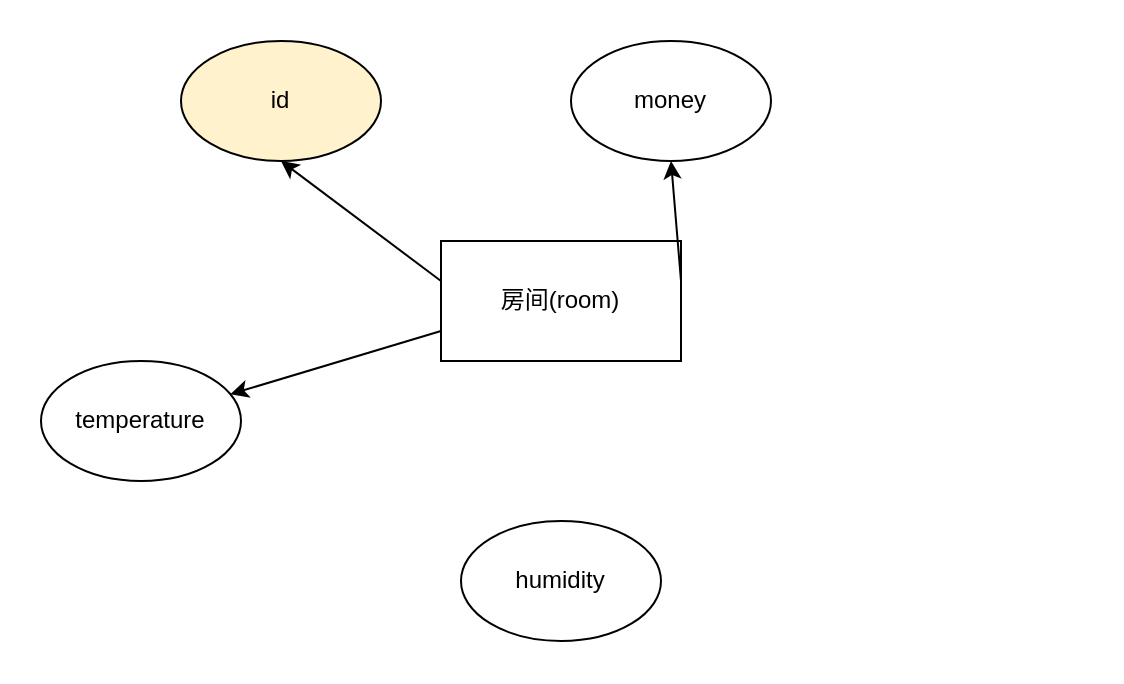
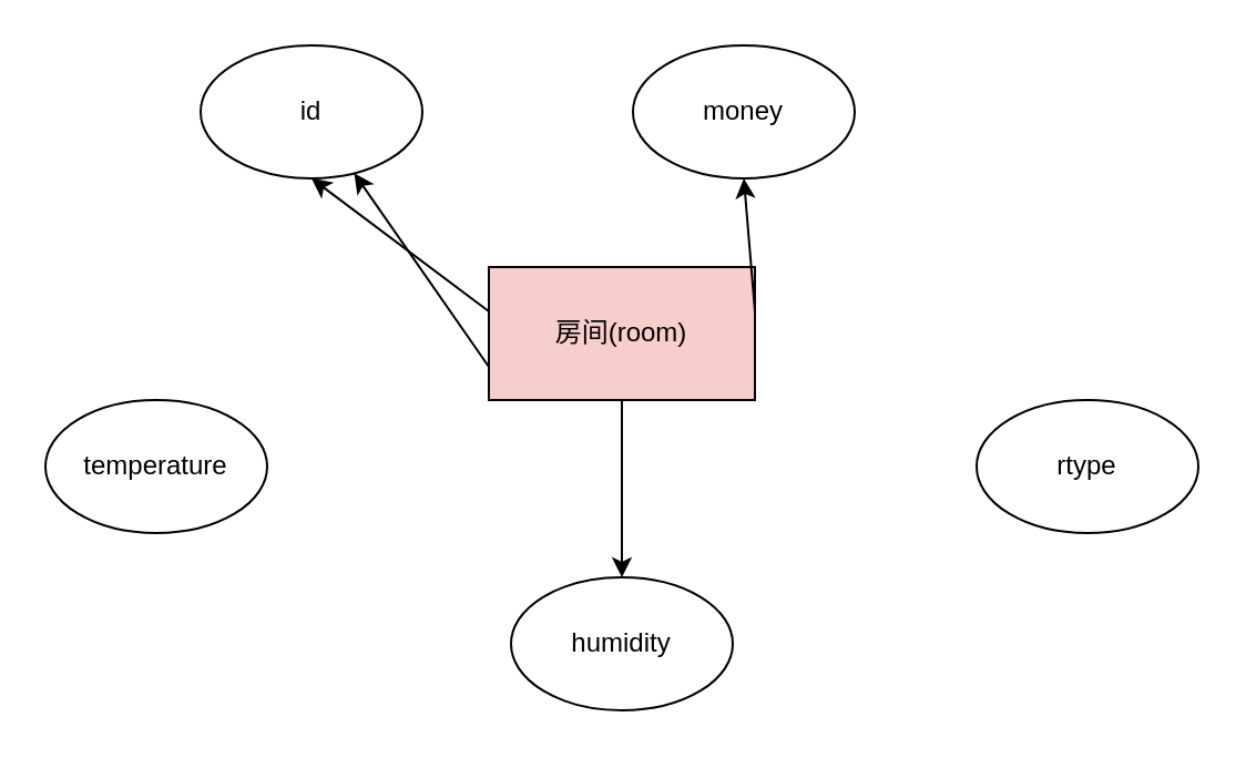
- <mxCell id="10" value="id" style="ellipse;whiteSpace=wrap;html=1;fillColor=#fff2cc;" parent="1" vertex="1"><mxGeometry x="90" y="20" width="100" height="60" as="geometry" /></mxCell>
+ <mxCell id="10" value="id" style="ellipse;whiteSpace=wrap;html=1;" parent="1" vertex="1"><mxGeometry x="90" y="20" width="100" height="60" as="geometry" /></mxCell>
- <mxCell id="4" value="&lt;font style=&quot;vertical-align: inherit&quot;&gt;&lt;font style=&quot;vertical-align: inherit&quot;&gt;房间(room)&lt;/font&gt;&lt;/font&gt;" style="rounded=0;whiteSpace=wrap;html=1;" parent="1" vertex="1"><mxGeometry x="220" y="120" width="120" height="60" as="geometry" /></mxCell>
+ <mxCell id="4" value="&lt;font style=&quot;vertical-align: inherit&quot;&gt;&lt;font style=&quot;vertical-align: inherit&quot;&gt;房间(room)&lt;/font&gt;&lt;/font&gt;" style="rounded=0;whiteSpace=wrap;html=1;fillColor=#f8cecc;" parent="1" vertex="1"><mxGeometry x="220" y="120" width="120" height="60" as="geometry" /></mxCell>
- <mxCell id="3" style="orthogonalLoop=1;jettySize=auto;html=1;exitX=0;exitY=0.75;exitDx=0;exitDy=0;sourcePerimeterSpacing=4;" parent="1" source="4" edge="1" target="8"><mxGeometry relative="1" as="geometry"><mxPoint x="110" y="230" as="targetPoint" /></mxGeometry></mxCell>
+ <mxCell id="3" style="orthogonalLoop=1;jettySize=auto;html=1;exitX=0;exitY=0.75;exitDx=0;exitDy=0;sourcePerimeterSpacing=4;" parent="1" source="4" edge="1" target="10"><mxGeometry relative="1" as="geometry"><mxPoint x="110" y="230" as="targetPoint" /></mxGeometry></mxCell>
+ <mxCell id="9" value="rtype" style="ellipse;whiteSpace=wrap;html=1;" parent="1" vertex="1"><mxGeometry x="440" y="180" width="100" height="60" as="geometry" /></mxCell>
+ <mxCell id="2" style="edgeStyle=orthogonalEdgeStyle;orthogonalLoop=1;jettySize=auto;html=1;exitX=0.5;exitY=1;exitDx=0;exitDy=0;sourcePerimeterSpacing=4;entryX=0.5;entryY=0;entryDx=0;entryDy=0;" parent="1" source="4" edge="1" target="11"><mxGeometry relative="1" as="geometry"><mxPoint x="280" y="230" as="targetPoint" /><Array as="points" /></mxGeometry></mxCell>
